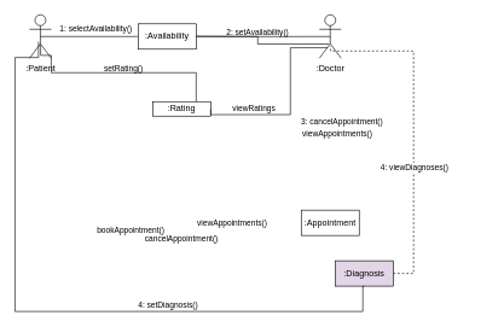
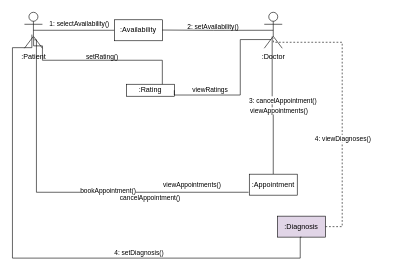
- <mxCell id="8" value="" style="endArrow=none;html=1;edgeStyle=orthogonalEdgeStyle;rounded=0;exitX=0.44;exitY=0.673;exitDx=0;exitDy=0;exitPerimeter=0;" parent="1" edge="1" target="6" source="3"><mxGeometry relative="1" as="geometry"><mxPoint x="454.6" y="110" as="sourcePoint" /><mxPoint x="454.6" y="230" as="targetPoint" /></mxGeometry></mxCell>
+ <mxCell id="8" value="" style="endArrow=none;html=1;edgeStyle=orthogonalEdgeStyle;rounded=0;entryX=0.5;entryY=0;entryDx=0;entryDy=0;exitX=0.44;exitY=0.673;exitDx=0;exitDy=0;exitPerimeter=0;" parent="1" edge="1" target="9" source="3"><mxGeometry relative="1" as="geometry"><mxPoint x="454.6" y="110" as="sourcePoint" /><mxPoint x="454.6" y="230" as="targetPoint" /></mxGeometry></mxCell>
+ <mxCell id="13" value="" style="endArrow=none;html=1;edgeStyle=orthogonalEdgeStyle;rounded=0;entryX=-0.014;entryY=0.862;entryDx=0;entryDy=0;entryPerimeter=0;exitX=0.547;exitY=0.767;exitDx=0;exitDy=0;exitPerimeter=0;" parent="1" target="9" edge="1" source="2"><mxGeometry relative="1" as="geometry"><mxPoint x="60" y="110" as="sourcePoint" /><mxPoint x="410" y="248" as="targetPoint" /><Array as="points"><mxPoint x="60" y="66" /><mxPoint x="60" y="320" /></Array></mxGeometry></mxCell>
